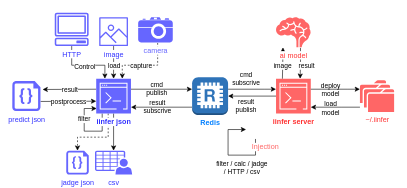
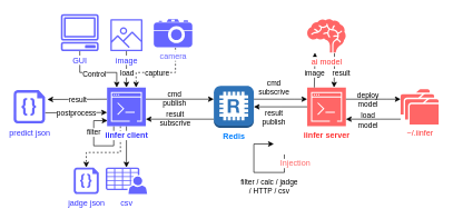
- <mxCell id="44" value="HTTP" style="sketch=0;outlineConnect=0;fontColor=#3333FF;gradientColor=none;fillColor=#6666FF;strokeColor=none;dashed=0;verticalLabelPosition=bottom;verticalAlign=top;align=center;html=1;fontSize=12;fontStyle=0;aspect=fixed;pointerEvents=1;shape=mxgraph.aws4.client;labelBackgroundColor=#FFFFFF;" parent="1" vertex="1"><mxGeometry x="90.6" y="20.46" width="57" height="55.54" as="geometry" /></mxCell>
+ <mxCell id="44" value="GUI" style="sketch=0;outlineConnect=0;fontColor=#3333FF;gradientColor=none;fillColor=#6666FF;strokeColor=none;dashed=0;verticalLabelPosition=bottom;verticalAlign=top;align=center;html=1;fontSize=12;fontStyle=0;aspect=fixed;pointerEvents=1;shape=mxgraph.aws4.client;labelBackgroundColor=#FFFFFF;" parent="1" vertex="1"><mxGeometry x="90.6" y="20.46" width="57" height="55.54" as="geometry" /></mxCell>
- <mxCell id="41" value="&lt;span style=&quot;background-color: rgb(255, 255, 255);&quot;&gt;&lt;b&gt;iinfer json&lt;/b&gt;&lt;/span&gt;" style="sketch=0;points=[[0,0,0],[0.25,0,0],[0.5,0,0],[0.75,0,0],[1,0,0],[0,1,0],[0.25,1,0],[0.5,1,0],[0.75,1,0],[1,1,0],[0,0.25,0],[0,0.5,0],[0,0.75,0],[1,0.25,0],[1,0.5,0],[1,0.75,0]];outlineConnect=0;fontColor=#3333FF;fillColor=#6666FF;strokeColor=#ffffff;dashed=0;verticalLabelPosition=bottom;verticalAlign=top;align=center;html=1;fontSize=12;fontStyle=0;aspect=fixed;shape=mxgraph.aws4.resourceIcon;resIcon=mxgraph.aws4.command_line_interface;" parent="1" vertex="1"><mxGeometry x="160" y="130.5" width="58" height="58" as="geometry" /></mxCell>
+ <mxCell id="41" value="&lt;span style=&quot;background-color: rgb(255, 255, 255);&quot;&gt;&lt;b&gt;iinfer client&lt;/b&gt;&lt;/span&gt;" style="sketch=0;points=[[0,0,0],[0.25,0,0],[0.5,0,0],[0.75,0,0],[1,0,0],[0,1,0],[0.25,1,0],[0.5,1,0],[0.75,1,0],[1,1,0],[0,0.25,0],[0,0.5,0],[0,0.75,0],[1,0.25,0],[1,0.5,0],[1,0.75,0]];outlineConnect=0;fontColor=#3333FF;fillColor=#6666FF;strokeColor=#ffffff;dashed=0;verticalLabelPosition=bottom;verticalAlign=top;align=center;html=1;fontSize=12;fontStyle=0;aspect=fixed;shape=mxgraph.aws4.resourceIcon;resIcon=mxgraph.aws4.command_line_interface;" parent="1" vertex="1"><mxGeometry x="160" y="130.5" width="58" height="58" as="geometry" /></mxCell>
